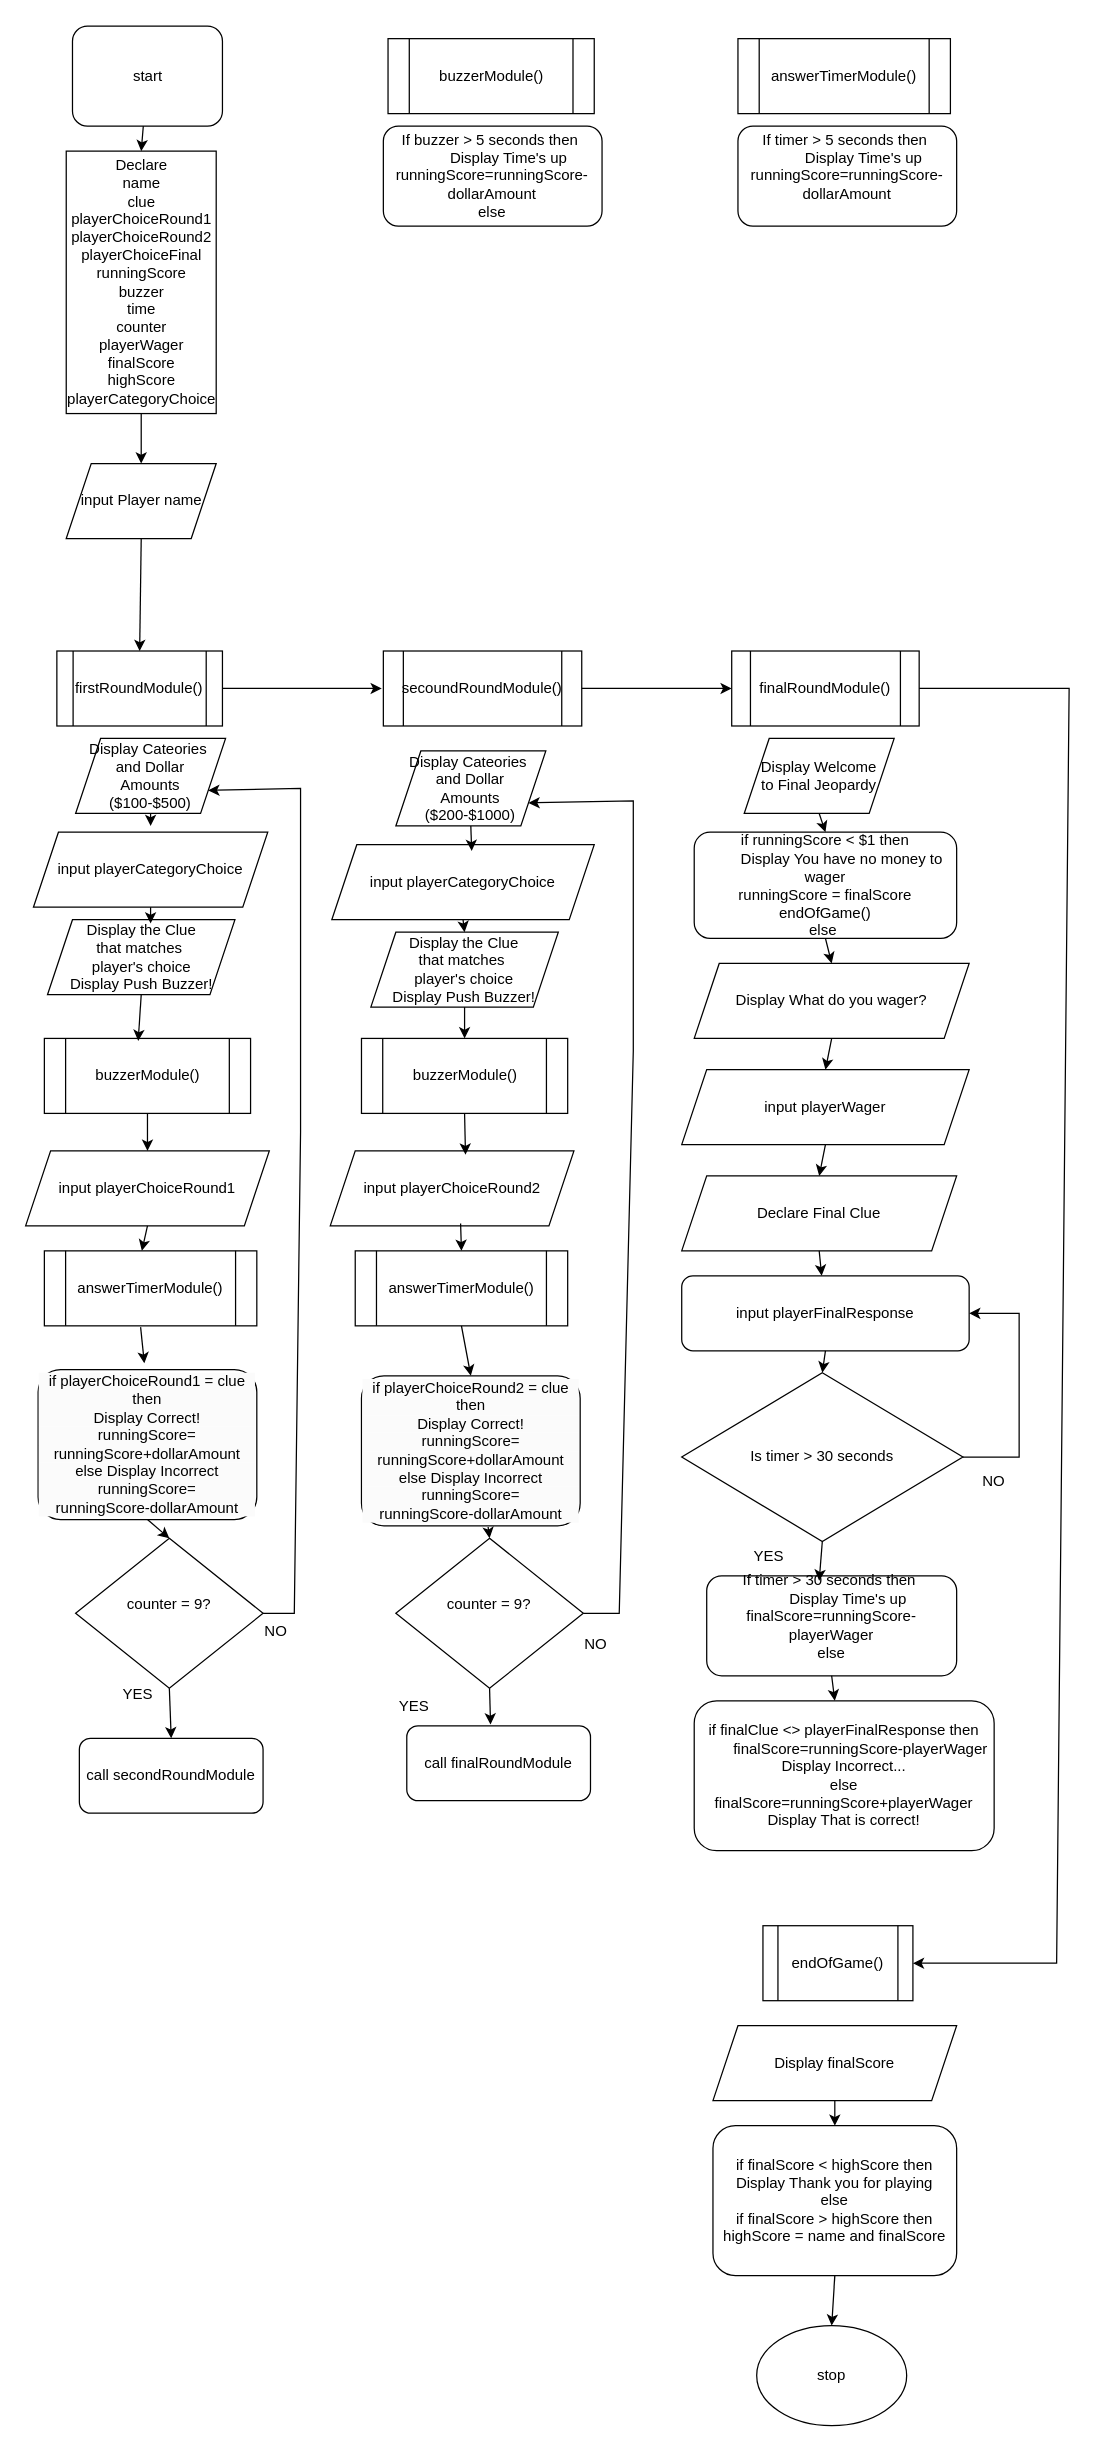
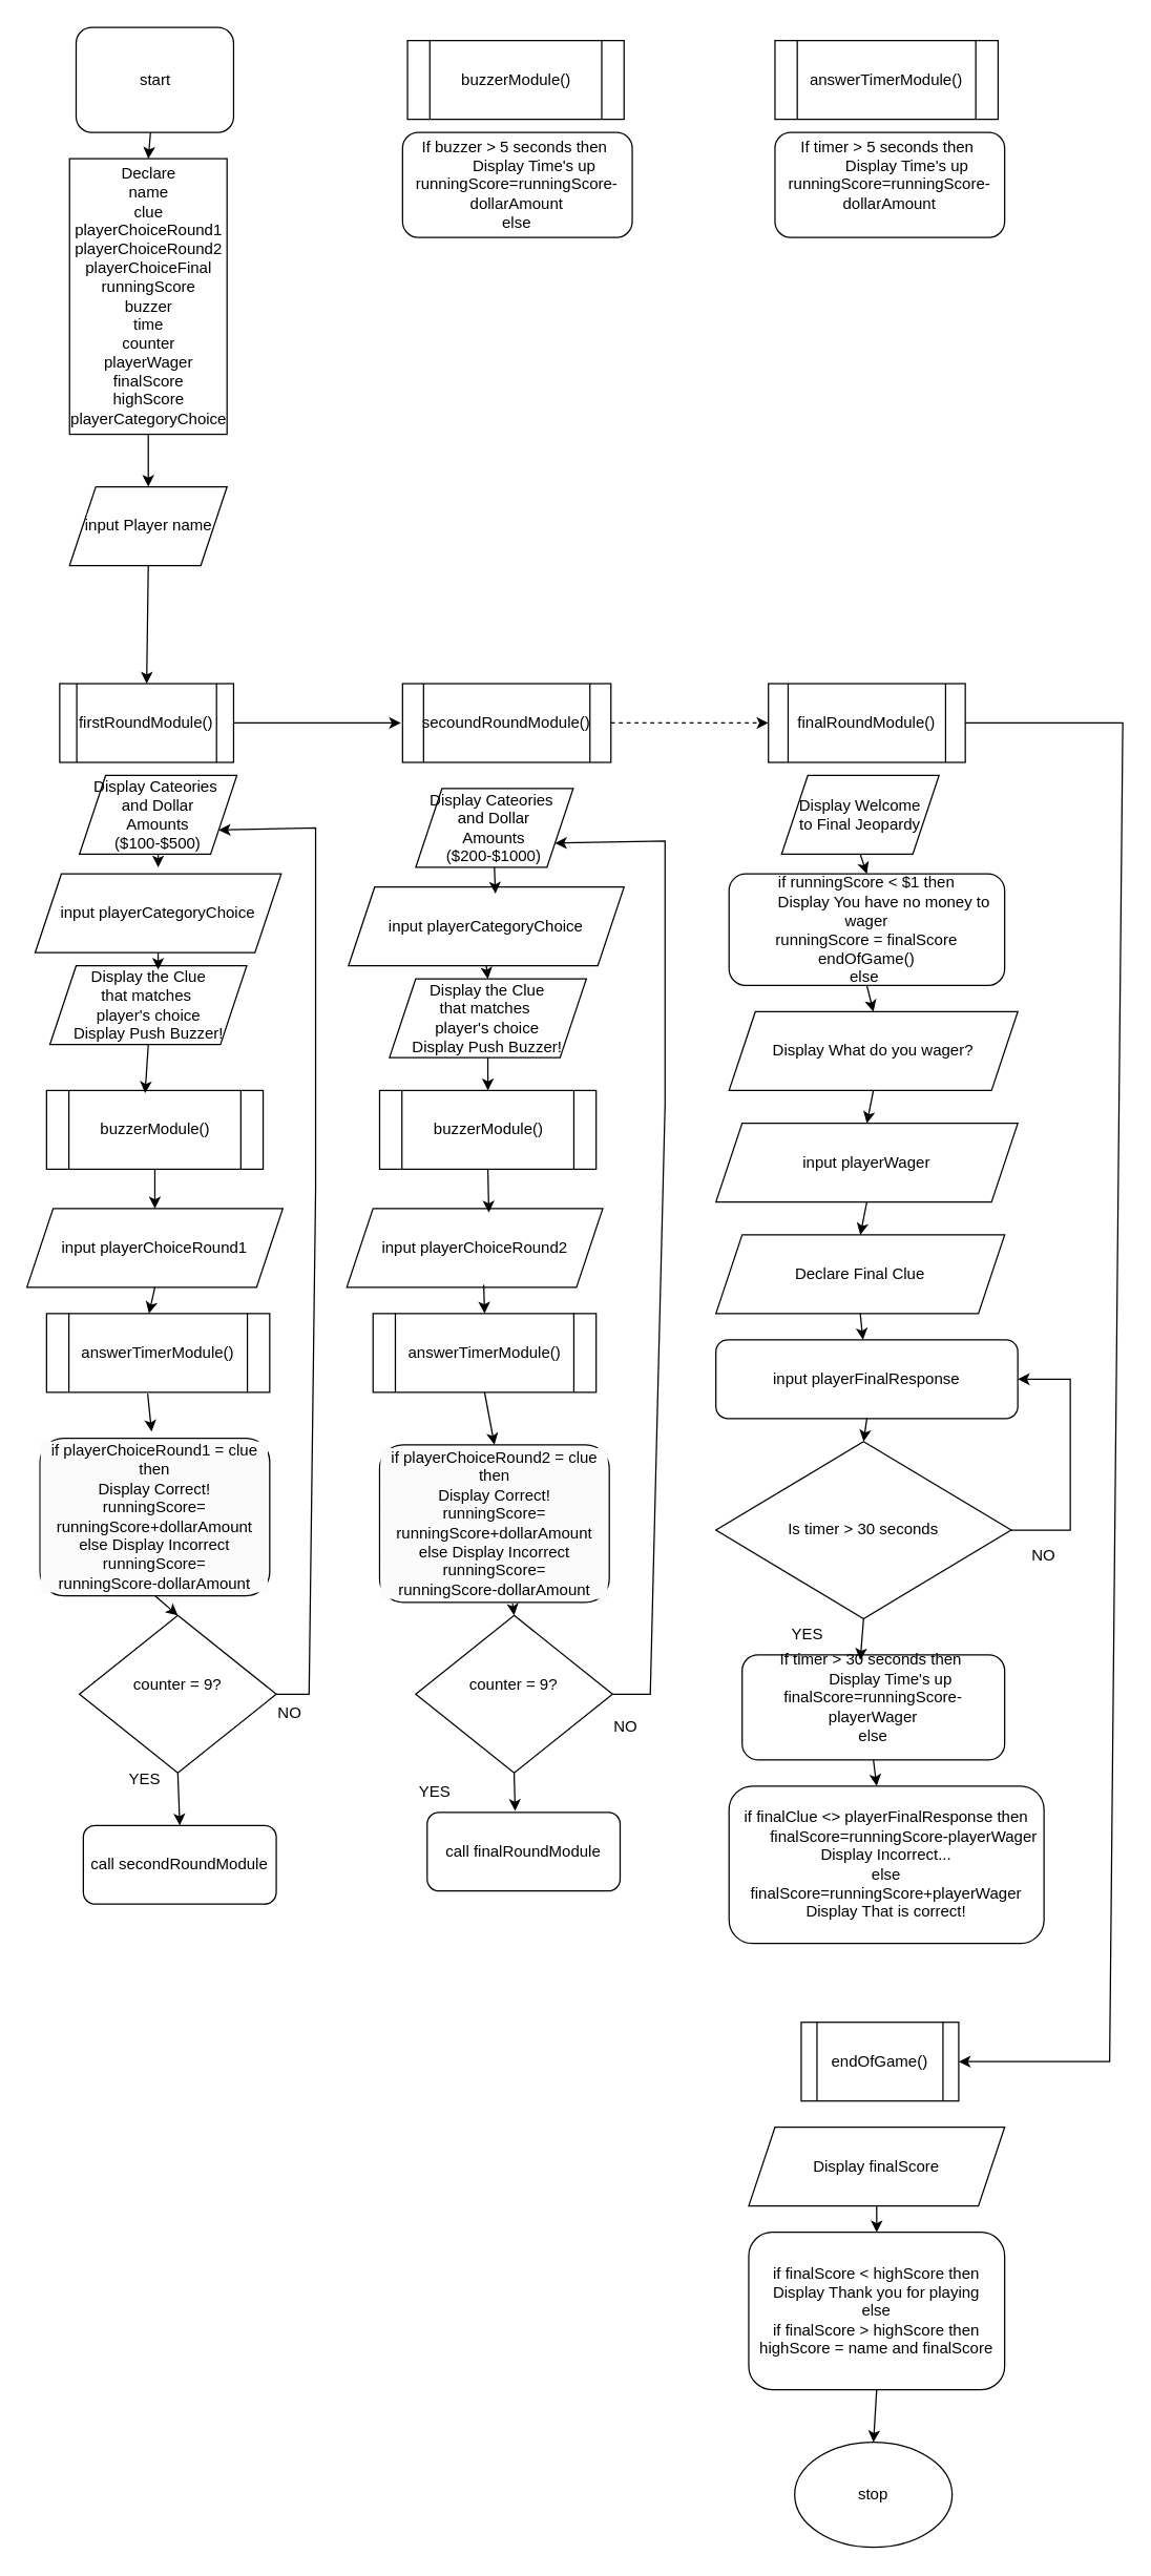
- <mxCell id="49" value="" style="endArrow=classic;html=1;rounded=0;exitX=1;exitY=0.5;exitDx=0;exitDy=0;entryX=0;entryY=0.5;entryDx=0;entryDy=0;" edge="1" parent="1" source="7" target="8"><mxGeometry width="50" height="50" relative="1" as="geometry"><mxPoint x="395" y="540" as="sourcePoint" /><mxPoint x="445" y="490" as="targetPoint" /></mxGeometry></mxCell>
+ <mxCell id="49" value="" style="endArrow=classic;html=1;rounded=0;exitX=1;exitY=0.5;exitDx=0;exitDy=0;entryX=0;entryY=0.5;entryDx=0;entryDy=0;dashed=1;" edge="1" parent="1" source="7" target="8"><mxGeometry width="50" height="50" relative="1" as="geometry"><mxPoint x="395" y="540" as="sourcePoint" /><mxPoint x="445" y="490" as="targetPoint" /></mxGeometry></mxCell>
